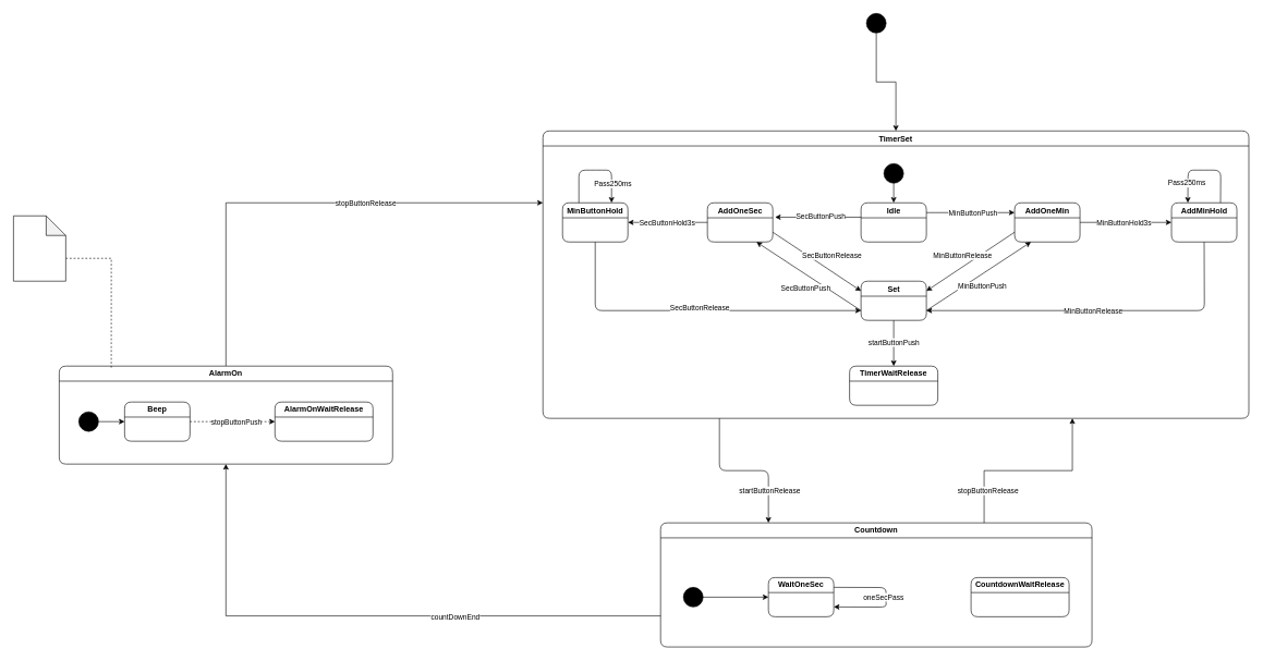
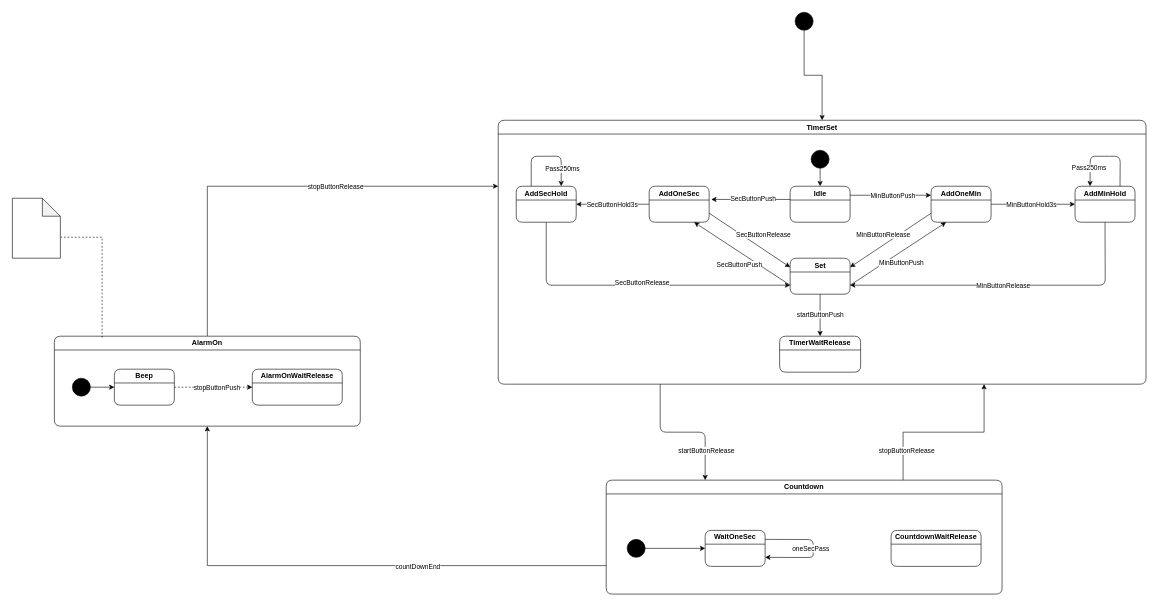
- <mxCell id="55" value="MinButtonHold" style="swimlane;rounded=1;whiteSpace=wrap;html=1;glass=0;sketch=0;startSize=23;" vertex="1" parent="24"><mxGeometry x="30" y="110" width="100" height="60" as="geometry" /></mxCell>
+ <mxCell id="55" value="AddSecHold" style="swimlane;rounded=1;whiteSpace=wrap;html=1;glass=0;sketch=0;startSize=23;" vertex="1" parent="24"><mxGeometry x="30" y="110" width="100" height="60" as="geometry" /></mxCell>
